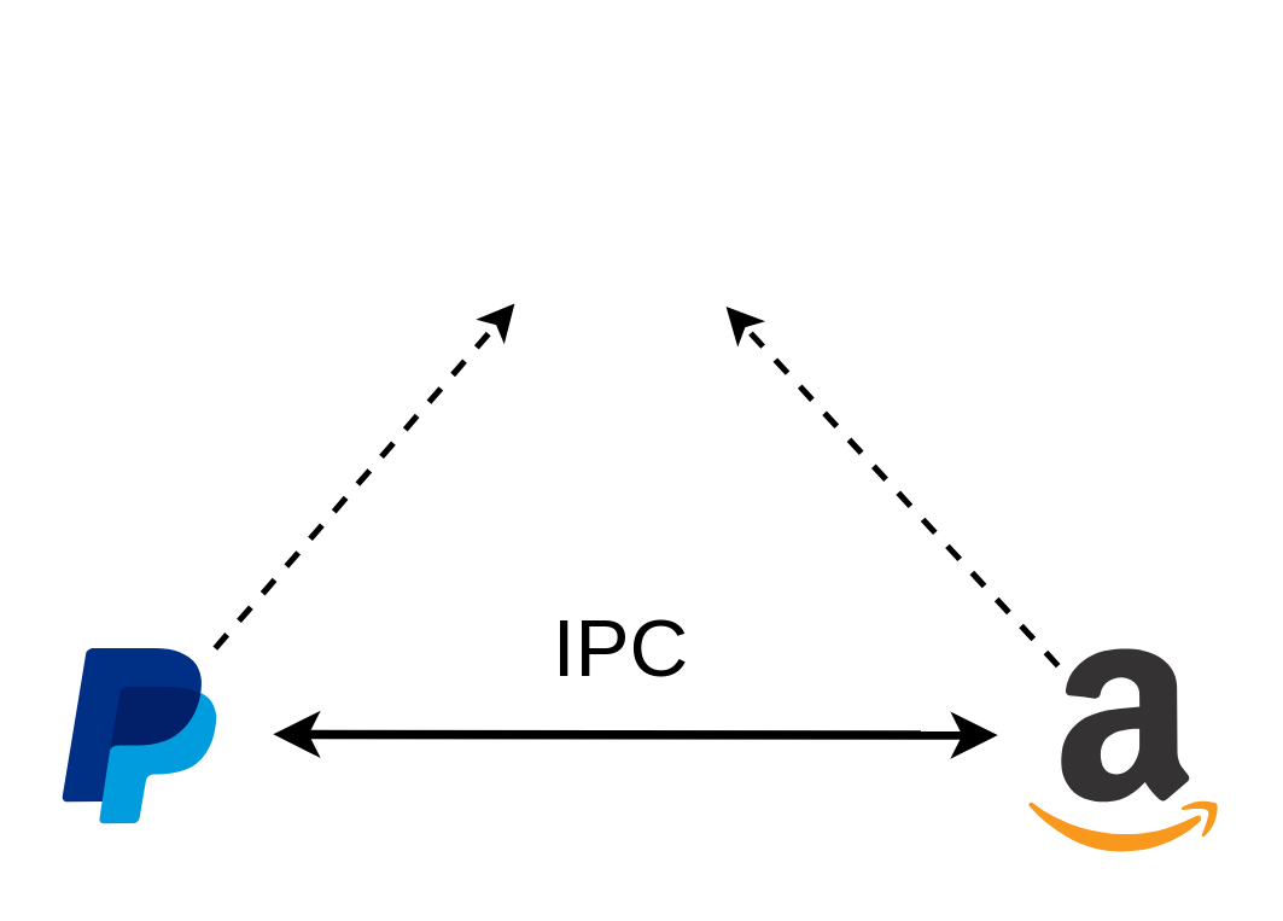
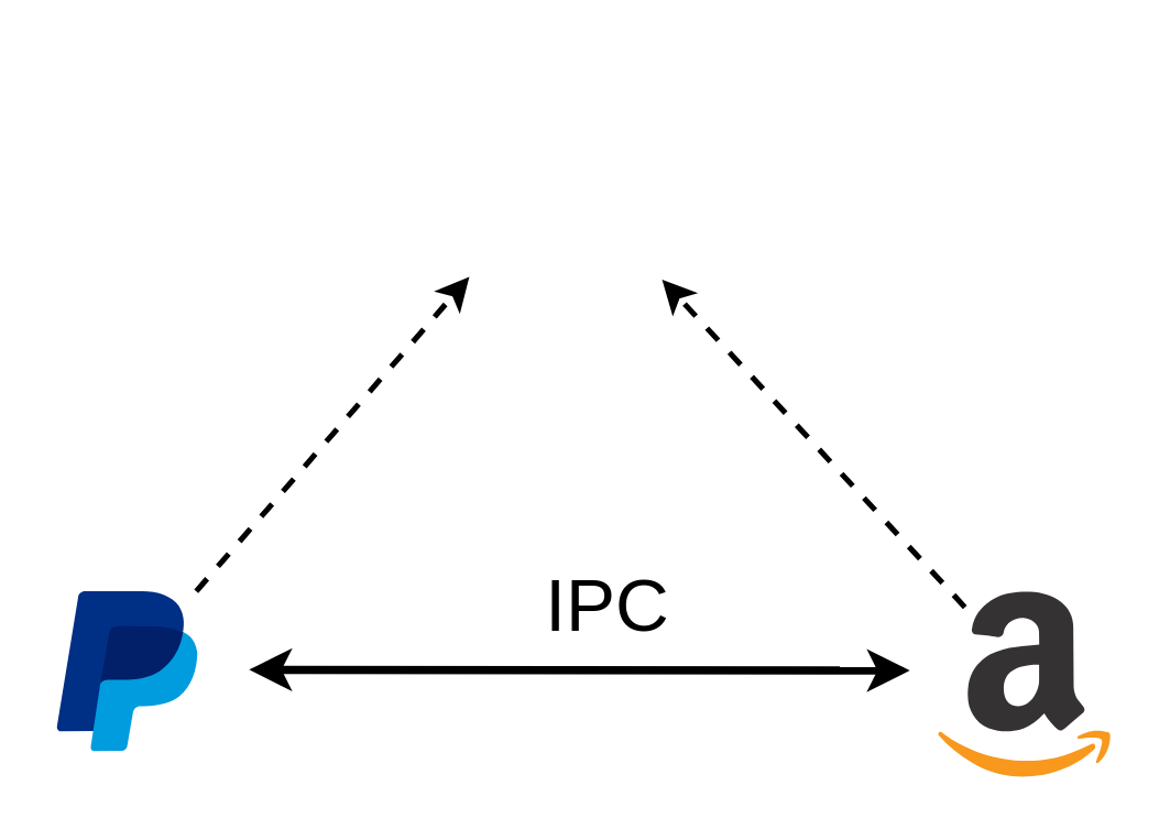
- <mxCell id="8" value="&lt;font style=&quot;font-size: 27px;&quot;&gt;IPC&lt;/font&gt;" style="text;html=1;align=center;verticalAlign=middle;resizable=0;points=[];autosize=1;strokeColor=none;fillColor=none;" vertex="1" parent="1"><mxGeometry x="170" y="190" width="70" height="50" as="geometry" /></mxCell>
+ <mxCell id="8" value="&lt;font style=&quot;font-size: 27px;&quot;&gt;IPC&lt;/font&gt;" style="text;html=1;align=center;verticalAlign=middle;resizable=0;points=[];autosize=1;strokeColor=none;fillColor=none;" vertex="1" parent="1"><mxGeometry x="185" y="195" width="70" height="50" as="geometry" /></mxCell>
